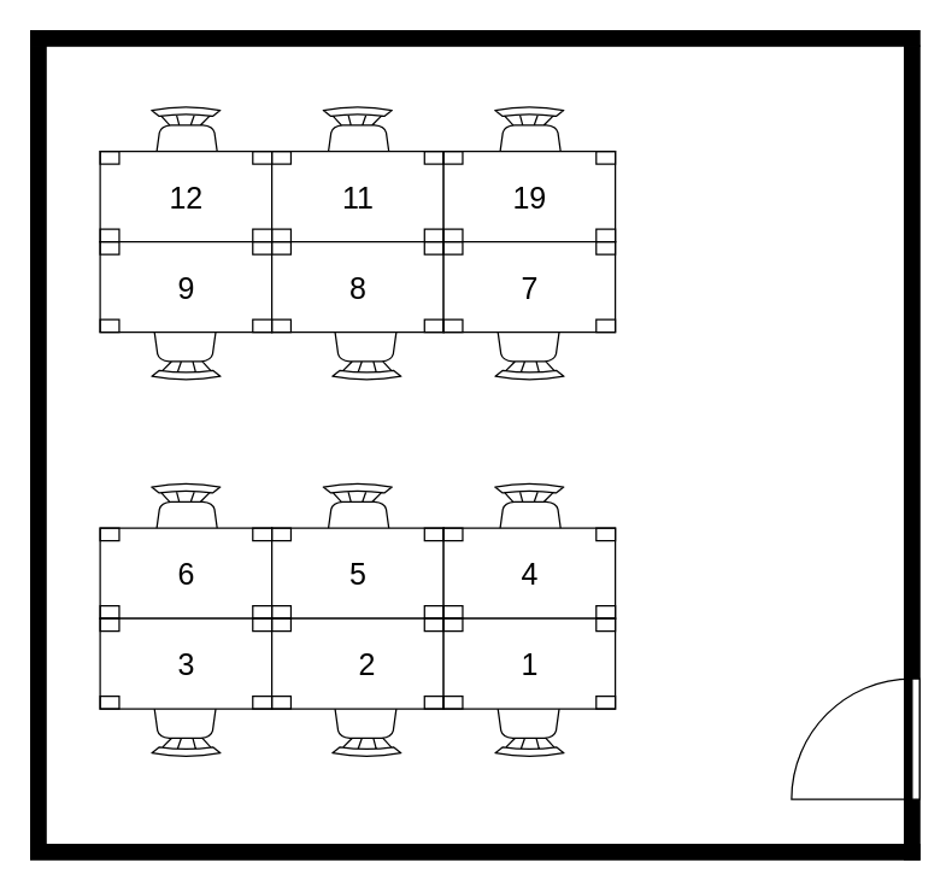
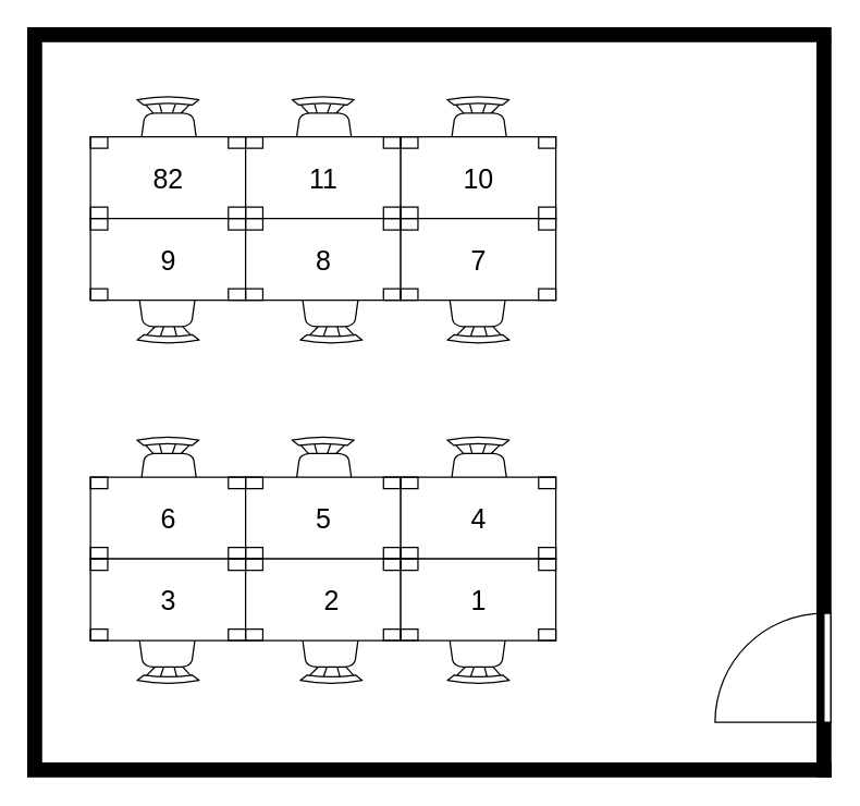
- <mxCell id="41" value="12" style="text;html=1;align=center;verticalAlign=middle;resizable=0;points=[];autosize=1;strokeColor=none;fillColor=none;fontSize=20;" vertex="1" parent="1"><mxGeometry x="97.99" y="110" width="50" height="40" as="geometry" /></mxCell>
+ <mxCell id="41" value="82" style="text;html=1;align=center;verticalAlign=middle;resizable=0;points=[];autosize=1;strokeColor=none;fillColor=none;fontSize=20;" vertex="1" parent="1"><mxGeometry x="97.99" y="110" width="50" height="40" as="geometry" /></mxCell>
- <mxCell id="38" value="19" style="text;html=1;align=center;verticalAlign=middle;resizable=0;points=[];autosize=1;strokeColor=none;fillColor=none;fontSize=20;" vertex="1" parent="1"><mxGeometry x="326" y="110" width="50" height="40" as="geometry" /></mxCell>
+ <mxCell id="38" value="10" style="text;html=1;align=center;verticalAlign=middle;resizable=0;points=[];autosize=1;strokeColor=none;fillColor=none;fontSize=20;" vertex="1" parent="1"><mxGeometry x="326" y="110" width="50" height="40" as="geometry" /></mxCell>
